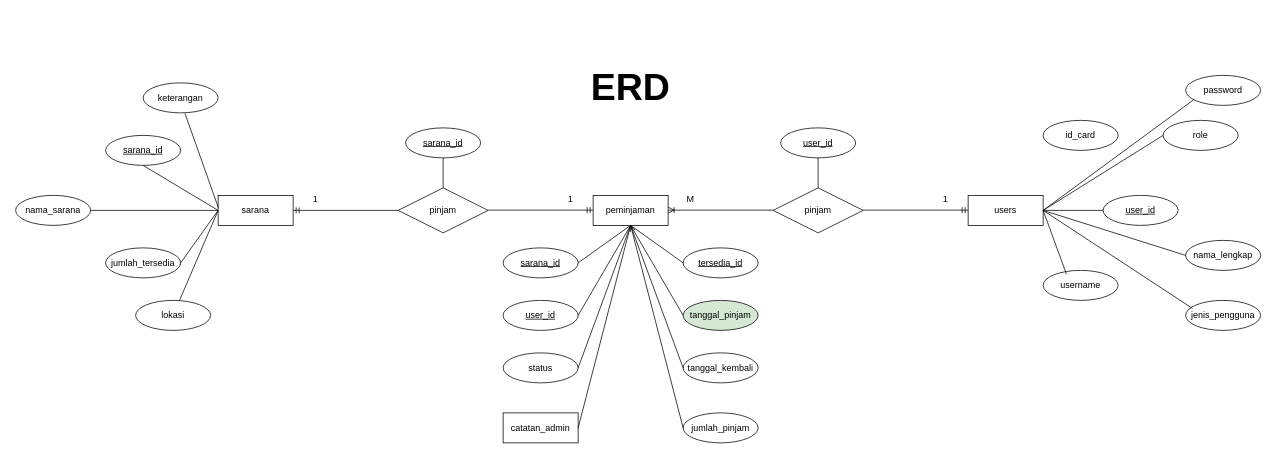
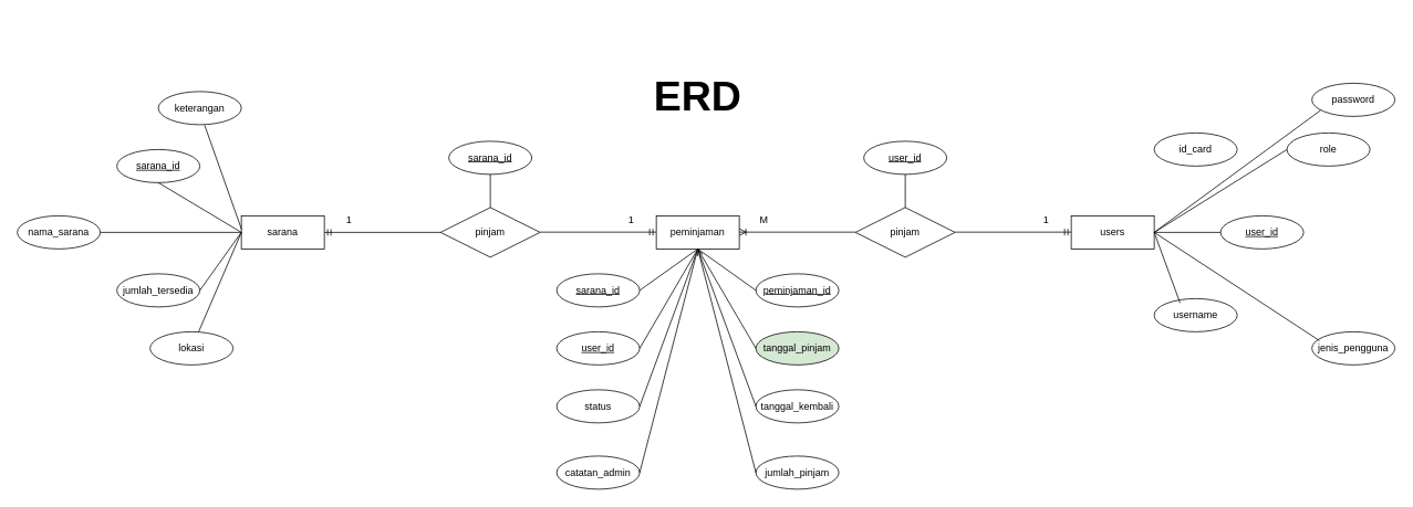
- <mxCell id="36" value="" style="endArrow=none;html=1;rounded=0;exitX=1;exitY=0.5;exitDx=0;exitDy=0;entryX=0;entryY=0.5;entryDx=0;entryDy=0;" edge="1" parent="1" source="20" target="29"><mxGeometry relative="1" as="geometry"><mxPoint x="1570" y="410" as="sourcePoint" /><mxPoint x="1597" y="330" as="targetPoint" /></mxGeometry></mxCell>
- <mxCell id="29" value="nama_lengkap" style="ellipse;whiteSpace=wrap;html=1;align=center;" vertex="1" parent="1"><mxGeometry x="1580" y="320" width="100" height="40" as="geometry" /></mxCell>
- <mxCell id="38" value="tersedia_id" style="ellipse;whiteSpace=wrap;html=1;align=center;fontStyle=4;" vertex="1" parent="1"><mxGeometry x="910" y="330" width="100" height="40" as="geometry" /></mxCell>
+ <mxCell id="38" value="peminjaman_id" style="ellipse;whiteSpace=wrap;html=1;align=center;fontStyle=4;" vertex="1" parent="1"><mxGeometry x="910" y="330" width="100" height="40" as="geometry" /></mxCell>
- <mxCell id="45" value="catatan_admin" style="whiteSpace=wrap;html=1;align=center;rounded=0;" vertex="1" parent="1"><mxGeometry x="670" y="550" width="100" height="40" as="geometry" /></mxCell>
+ <mxCell id="45" value="catatan_admin" style="ellipse;whiteSpace=wrap;html=1;align=center;" vertex="1" parent="1"><mxGeometry x="670" y="550" width="100" height="40" as="geometry" /></mxCell>
